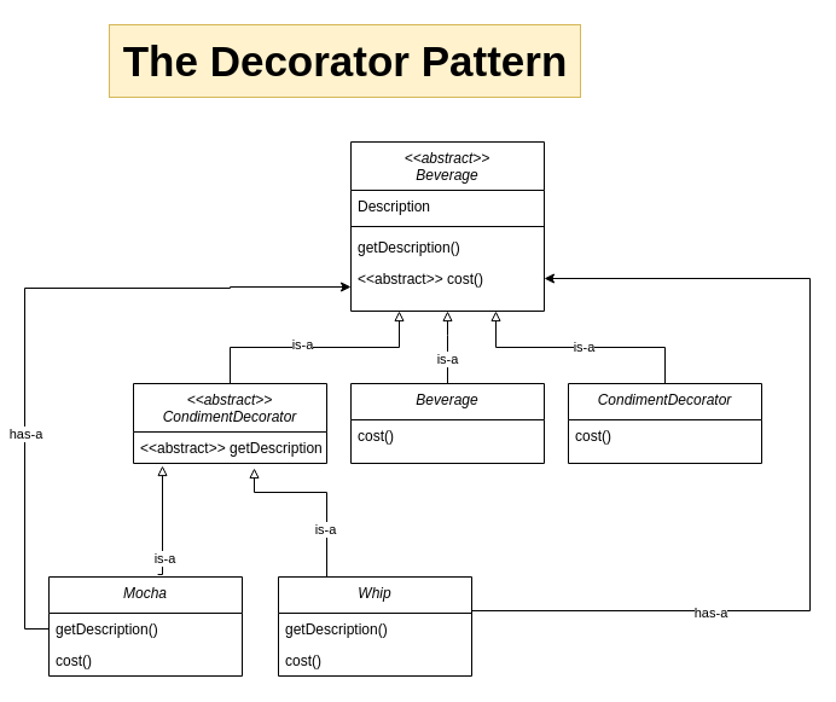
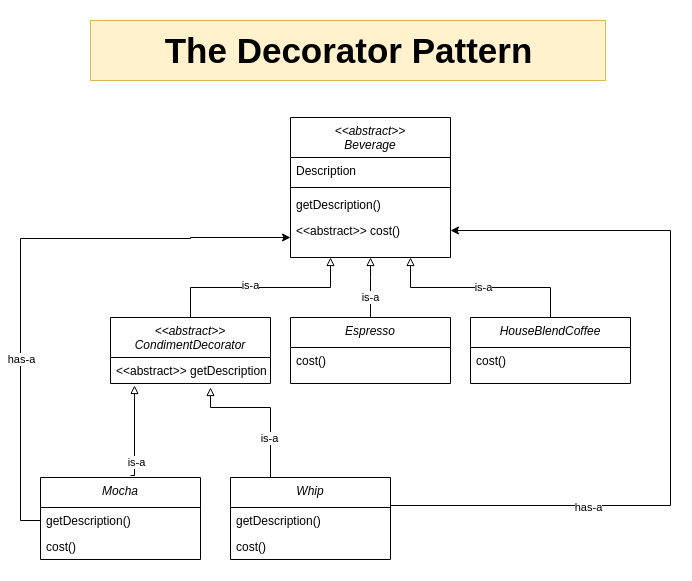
- <mxCell id="33" value="&lt;font style=&quot;font-size: 35px;&quot;&gt;&lt;b&gt;The Decorator Pattern&lt;/b&gt;&lt;/font&gt;" style="text;html=1;align=center;verticalAlign=middle;resizable=0;points=[];autosize=1;strokeColor=#d6b656;fillColor=#fff2cc;glass=0;rounded=0;" vertex="1" parent="1"><mxGeometry x="90" y="20" width="390" height="60" as="geometry" /></mxCell>
+ <mxCell id="33" value="&lt;font style=&quot;font-size: 35px;&quot;&gt;&lt;b&gt;The Decorator Pattern&lt;/b&gt;&lt;/font&gt;" style="text;html=1;align=center;verticalAlign=middle;resizable=0;points=[];autosize=1;strokeColor=#d6b656;fillColor=#fff2cc;glass=0;rounded=0;" vertex="1" parent="1"><mxGeometry x="90" y="20" width="515" height="60" as="geometry" /></mxCell>
- <mxCell id="13" value="Beverage" style="swimlane;fontStyle=2;align=center;verticalAlign=top;childLayout=stackLayout;horizontal=1;startSize=30;horizontalStack=0;resizeParent=1;resizeLast=0;collapsible=1;marginBottom=0;rounded=0;shadow=0;strokeWidth=1;" vertex="1" parent="1"><mxGeometry x="290" y="317" width="160" height="66" as="geometry"><mxRectangle x="230" y="140" width="160" height="26" as="alternateBounds" /></mxGeometry></mxCell>
+ <mxCell id="13" value="Espresso" style="swimlane;fontStyle=2;align=center;verticalAlign=top;childLayout=stackLayout;horizontal=1;startSize=30;horizontalStack=0;resizeParent=1;resizeLast=0;collapsible=1;marginBottom=0;rounded=0;shadow=0;strokeWidth=1;" vertex="1" parent="1"><mxGeometry x="290" y="317" width="160" height="66" as="geometry"><mxRectangle x="230" y="140" width="160" height="26" as="alternateBounds" /></mxGeometry></mxCell>
- <mxCell id="17" value="CondimentDecorator" style="swimlane;fontStyle=2;align=center;verticalAlign=top;childLayout=stackLayout;horizontal=1;startSize=30;horizontalStack=0;resizeParent=1;resizeLast=0;collapsible=1;marginBottom=0;rounded=0;shadow=0;strokeWidth=1;" vertex="1" parent="1"><mxGeometry x="470" y="317" width="160" height="66" as="geometry"><mxRectangle x="230" y="140" width="160" height="26" as="alternateBounds" /></mxGeometry></mxCell>
+ <mxCell id="17" value="HouseBlendCoffee" style="swimlane;fontStyle=2;align=center;verticalAlign=top;childLayout=stackLayout;horizontal=1;startSize=30;horizontalStack=0;resizeParent=1;resizeLast=0;collapsible=1;marginBottom=0;rounded=0;shadow=0;strokeWidth=1;" vertex="1" parent="1"><mxGeometry x="470" y="317" width="160" height="66" as="geometry"><mxRectangle x="230" y="140" width="160" height="26" as="alternateBounds" /></mxGeometry></mxCell>
